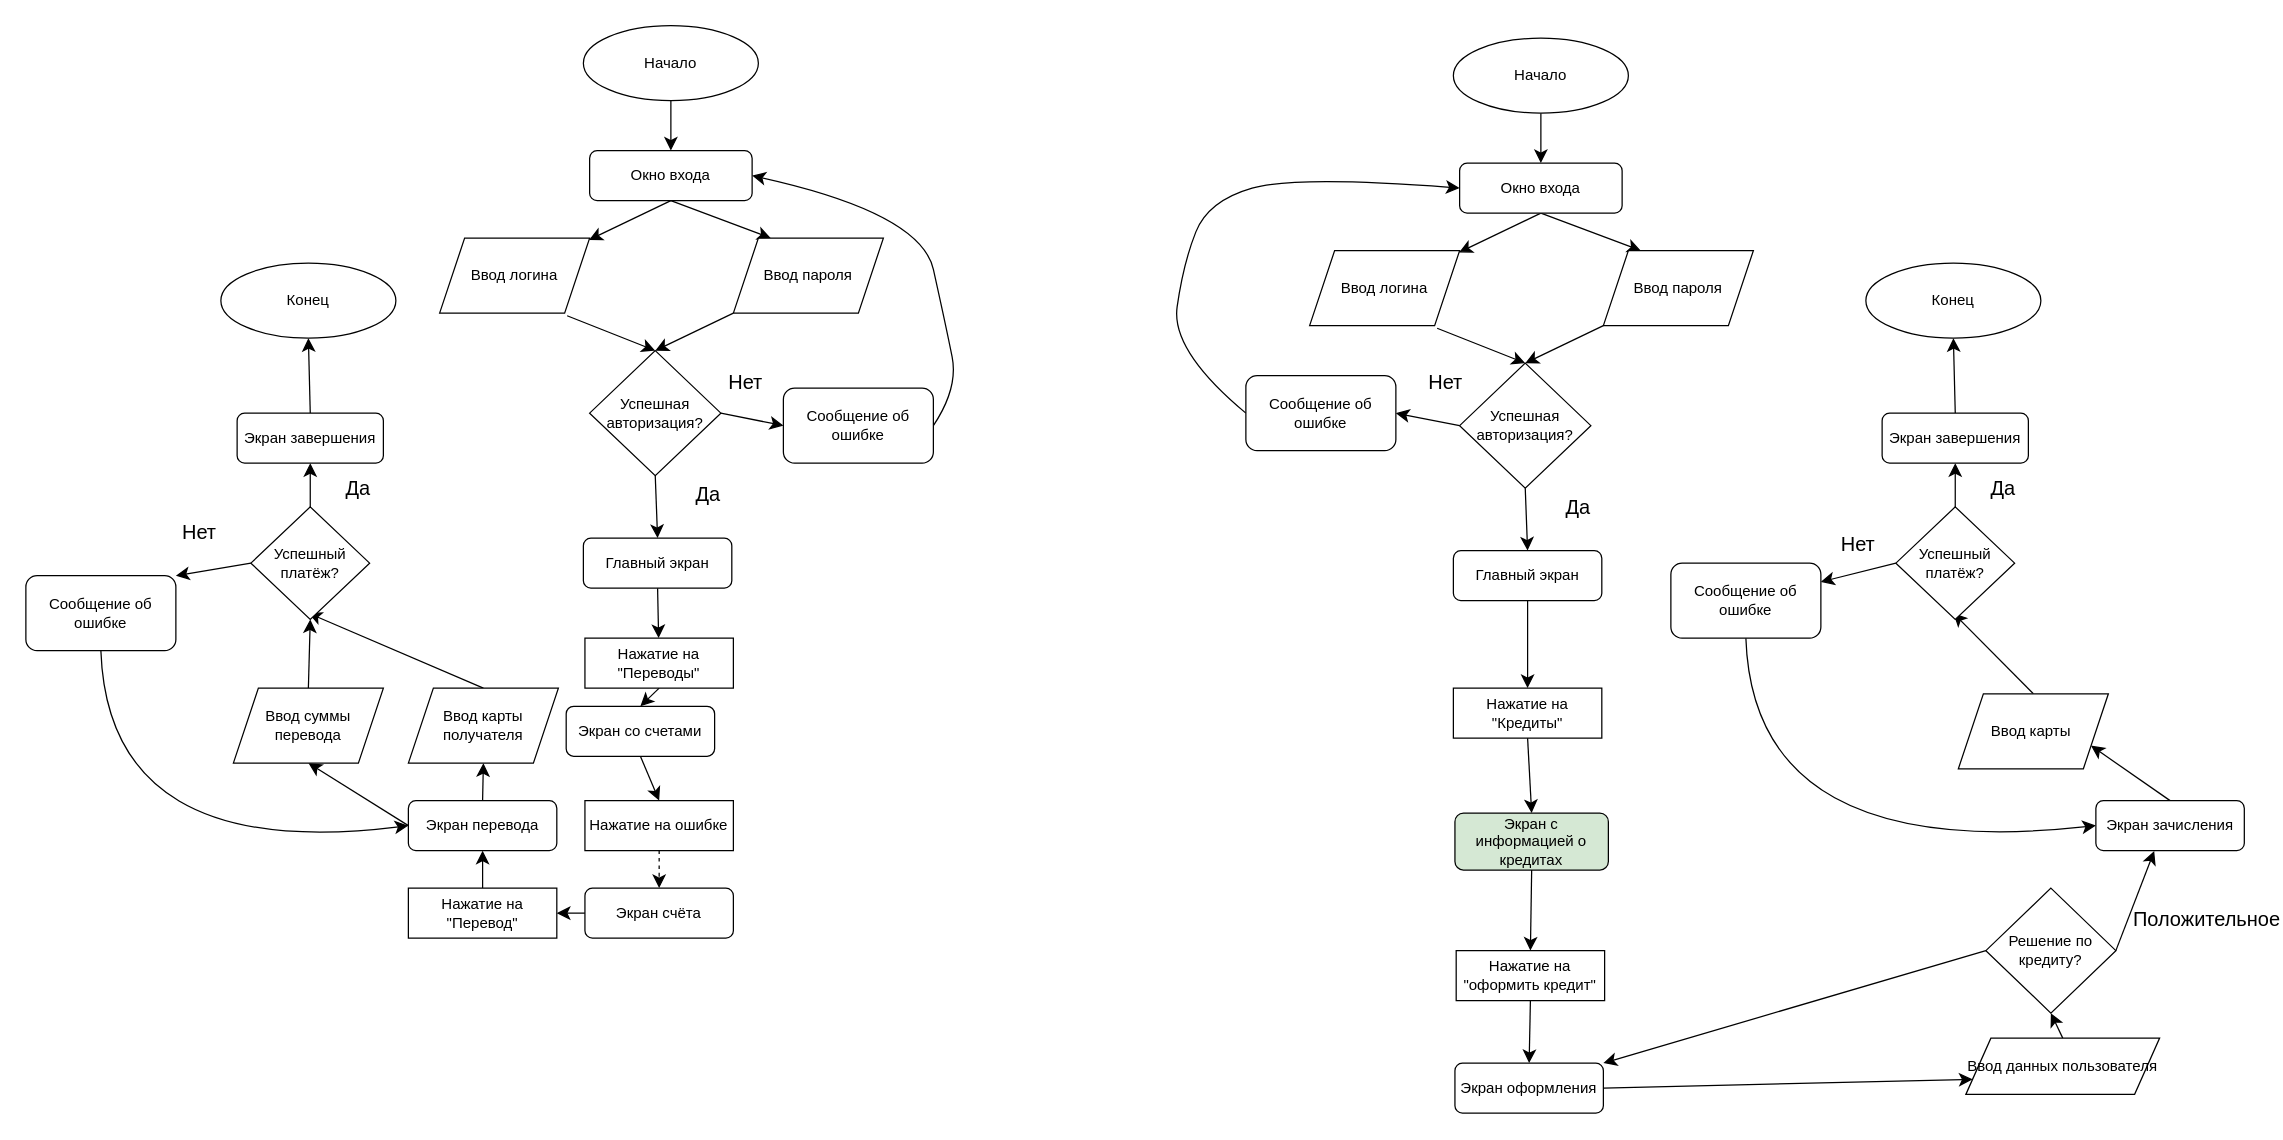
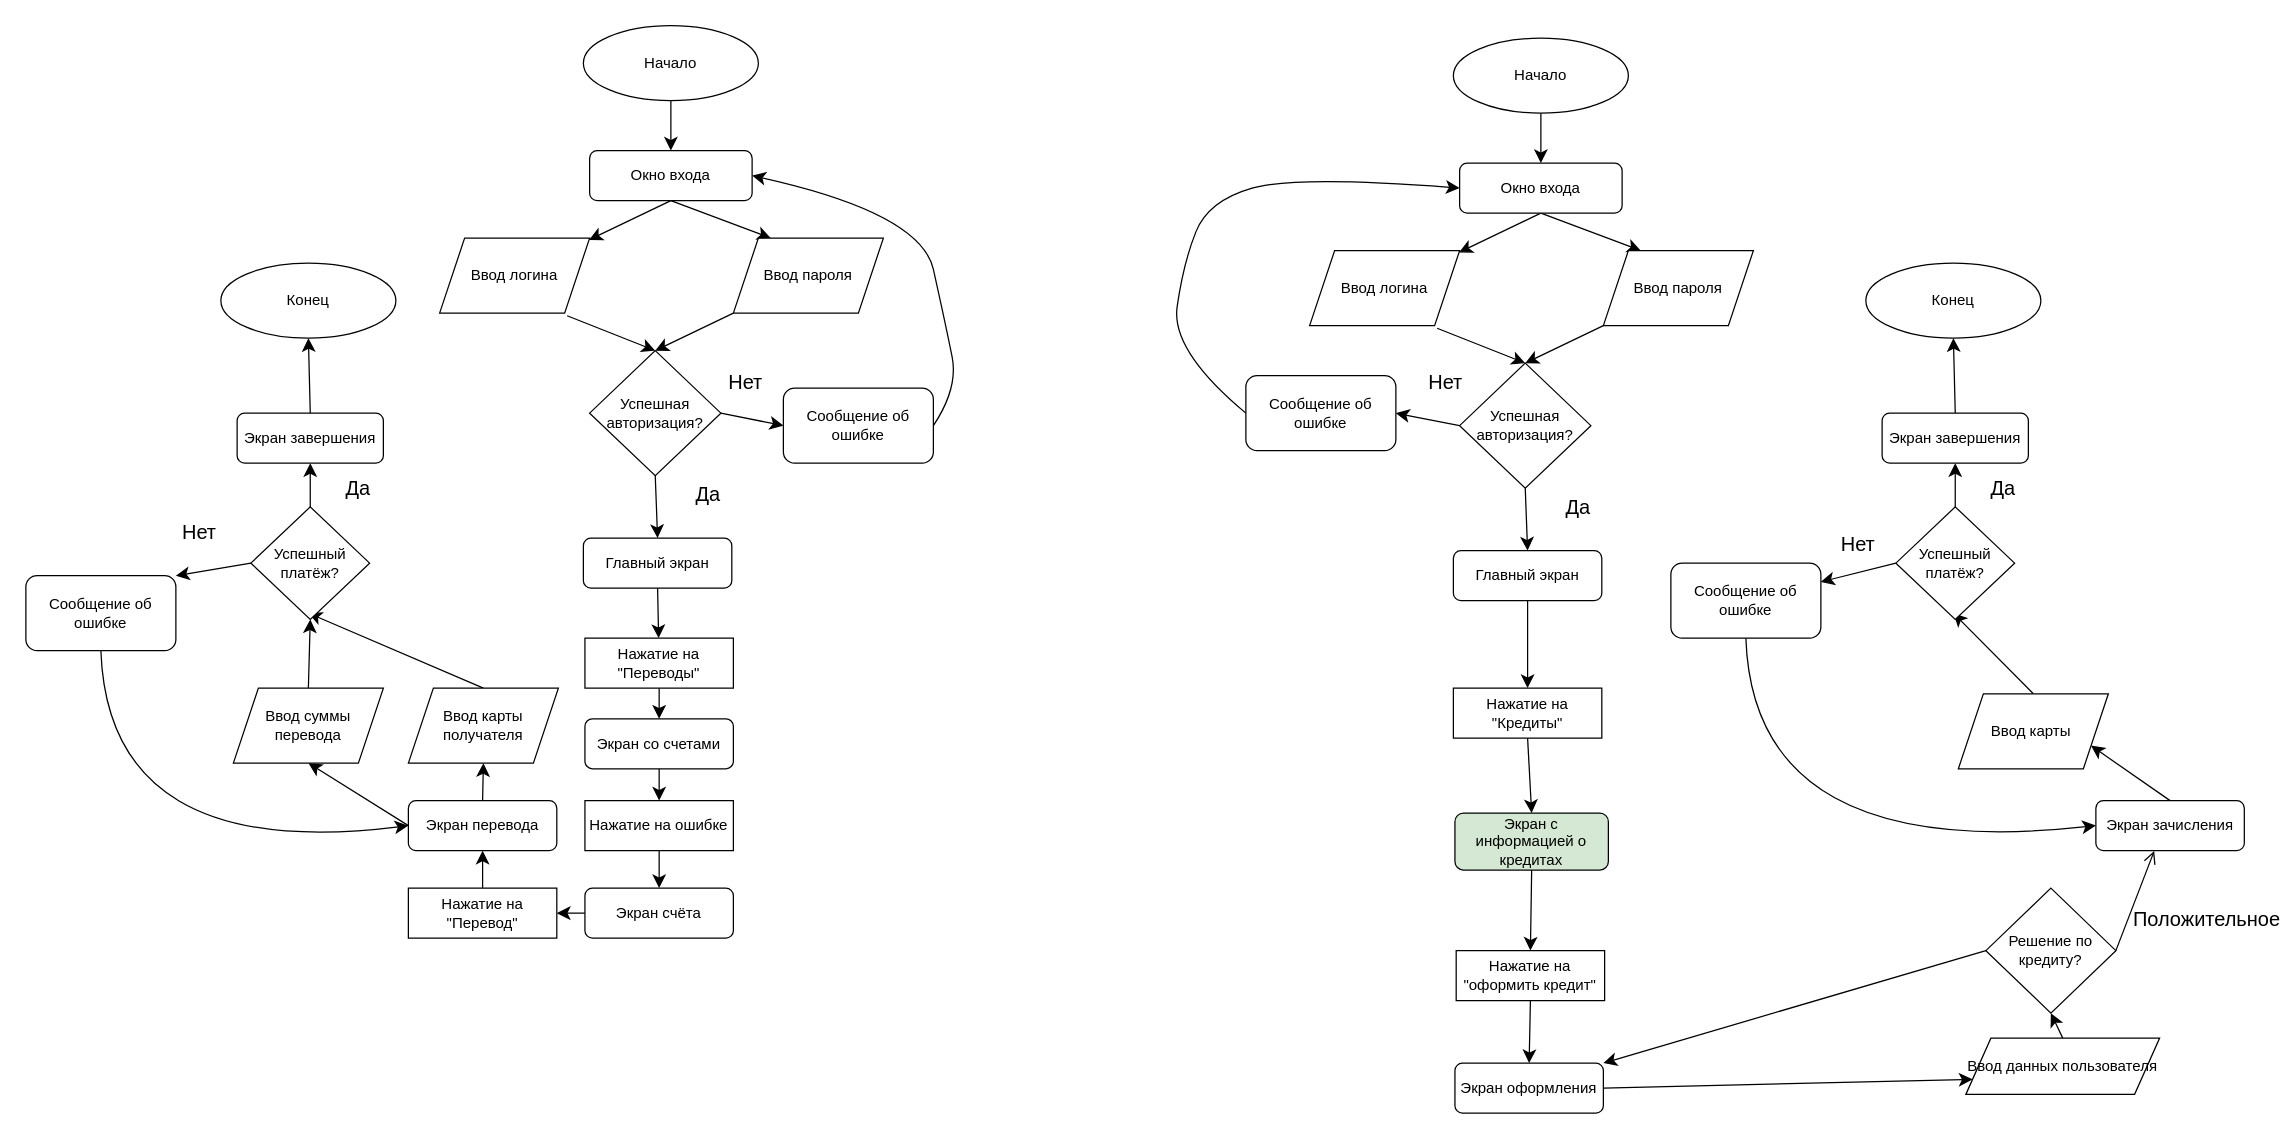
- <mxCell id="19" value="Экран со счетами" style="rounded=1;whiteSpace=wrap;html=1;" vertex="1" parent="1"><mxGeometry x="452.25" y="564.5" width="118.75" height="40" as="geometry" /></mxCell>
+ <mxCell id="19" value="Экран со счетами" style="rounded=1;whiteSpace=wrap;html=1;" vertex="1" parent="1"><mxGeometry x="467.25" y="574.5" width="118.75" height="40" as="geometry" /></mxCell>
- <mxCell id="91" style="edgeStyle=none;curved=1;rounded=0;orthogonalLoop=1;jettySize=auto;html=1;exitX=1;exitY=0.5;exitDx=0;exitDy=0;entryX=0.393;entryY=1.008;entryDx=0;entryDy=0;entryPerimeter=0;fontSize=12;startSize=8;endSize=8;" edge="1" parent="1" source="87" target="89"><mxGeometry relative="1" as="geometry" /></mxCell>
+ <mxCell id="91" style="edgeStyle=none;curved=1;rounded=0;orthogonalLoop=1;jettySize=auto;html=1;exitX=1;exitY=0.5;exitDx=0;exitDy=0;entryX=0.393;entryY=1.008;entryDx=0;entryDy=0;entryPerimeter=0;fontSize=12;startSize=8;endSize=8;endArrow=open;" edge="1" parent="1" source="87" target="89"><mxGeometry relative="1" as="geometry" /></mxCell>
- <mxCell id="20" style="edgeStyle=none;curved=1;rounded=0;orthogonalLoop=1;jettySize=auto;html=1;exitX=0.5;exitY=1;exitDx=0;exitDy=0;entryX=0.5;entryY=0;entryDx=0;entryDy=0;fontSize=12;startSize=8;endSize=8;dashed=1;" edge="1" parent="1" source="21" target="23"><mxGeometry relative="1" as="geometry" /></mxCell>
+ <mxCell id="20" style="edgeStyle=none;curved=1;rounded=0;orthogonalLoop=1;jettySize=auto;html=1;exitX=0.5;exitY=1;exitDx=0;exitDy=0;entryX=0.5;entryY=0;entryDx=0;entryDy=0;fontSize=12;startSize=8;endSize=8;" edge="1" parent="1" source="21" target="23"><mxGeometry relative="1" as="geometry" /></mxCell>
